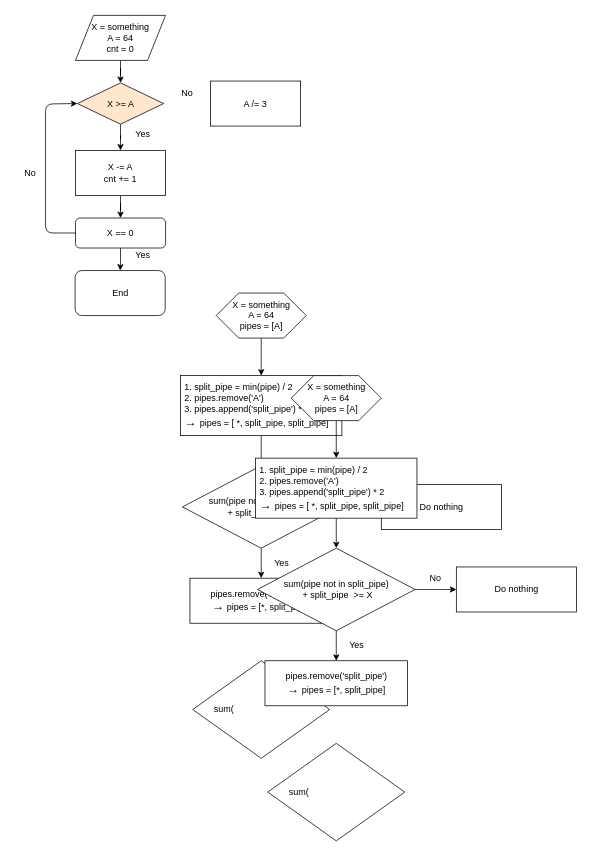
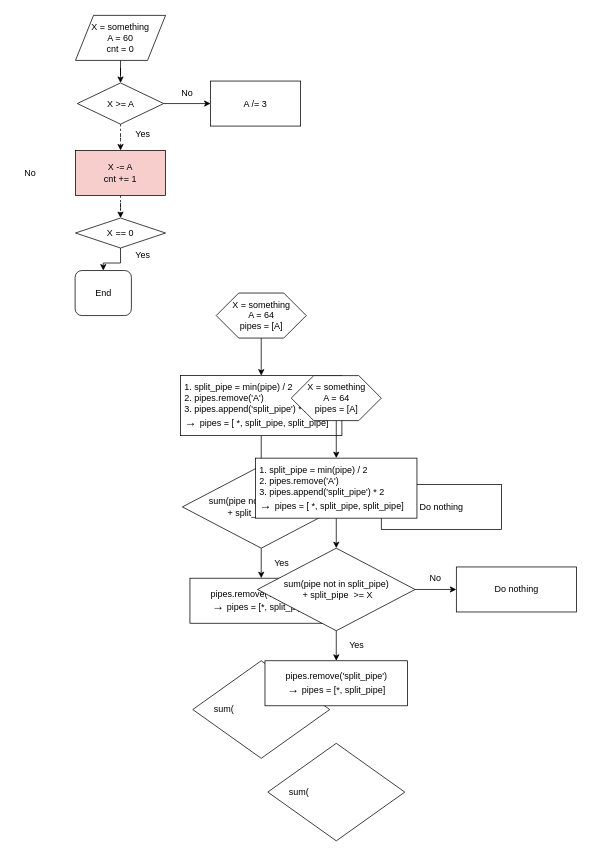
- <mxCell id="6" value="X = something&lt;br&gt;A = 64&lt;br&gt;cnt = 0" style="shape=parallelogram;perimeter=parallelogramPerimeter;whiteSpace=wrap;html=1;align=center;" parent="1" vertex="1"><mxGeometry x="100" y="20" width="120" height="60" as="geometry" /></mxCell>
+ <mxCell id="6" value="X = something&lt;br&gt;A = 60&lt;br&gt;cnt = 0" style="shape=parallelogram;perimeter=parallelogramPerimeter;whiteSpace=wrap;html=1;align=center;" parent="1" vertex="1"><mxGeometry x="100" y="20" width="120" height="60" as="geometry" /></mxCell>
- <mxCell id="4" value="X &amp;gt;= A" style="rhombus;whiteSpace=wrap;html=1;fillColor=#ffe6cc;" parent="1" vertex="1"><mxGeometry x="102.5" y="110" width="115" height="55" as="geometry" /></mxCell>
+ <mxCell id="4" value="X &amp;gt;= A" style="rhombus;whiteSpace=wrap;html=1;" parent="1" vertex="1"><mxGeometry x="102.5" y="110" width="115" height="55" as="geometry" /></mxCell>
+ <mxCell id="2" value="" style="edgeStyle=orthogonalEdgeStyle;rounded=0;orthogonalLoop=1;jettySize=auto;html=1;" parent="1" source="4" target="7" edge="1"><mxGeometry relative="1" as="geometry" /></mxCell>
- <mxCell id="3" value="" style="edgeStyle=orthogonalEdgeStyle;rounded=0;orthogonalLoop=1;jettySize=auto;html=1;" parent="1" source="4" target="9" edge="1"><mxGeometry relative="1" as="geometry" /></mxCell>
+ <mxCell id="3" value="" style="edgeStyle=orthogonalEdgeStyle;rounded=0;orthogonalLoop=1;jettySize=auto;html=1;dashed=1;" parent="1" source="4" target="9" edge="1"><mxGeometry relative="1" as="geometry" /></mxCell>
- <mxCell id="13" value="" style="endArrow=classic;html=1;exitX=0;exitY=0.5;exitDx=0;exitDy=0;entryX=0;entryY=0.5;entryDx=0;entryDy=0;" parent="1" source="11" target="4" edge="1"><mxGeometry width="50" height="50" relative="1" as="geometry"><mxPoint x="10" y="270" as="sourcePoint" /><mxPoint x="100" y="140" as="targetPoint" /><Array as="points"><mxPoint x="60" y="310" /><mxPoint x="60" y="138" /></Array></mxGeometry></mxCell>
- <mxCell id="9" value="X -= A&lt;br&gt;cnt += 1" style="rounded=0;whiteSpace=wrap;html=1;align=center;" parent="1" vertex="1"><mxGeometry x="100" y="200" width="120" height="60" as="geometry" /></mxCell>
+ <mxCell id="9" value="X -= A&lt;br&gt;cnt += 1" style="rounded=0;whiteSpace=wrap;html=1;align=center;fillColor=#f8cecc;" parent="1" vertex="1"><mxGeometry x="100" y="200" width="120" height="60" as="geometry" /></mxCell>
- <mxCell id="8" value="" style="edgeStyle=orthogonalEdgeStyle;rounded=0;orthogonalLoop=1;jettySize=auto;html=1;" parent="1" source="9" target="11" edge="1"><mxGeometry relative="1" as="geometry" /></mxCell>
+ <mxCell id="8" value="" style="edgeStyle=orthogonalEdgeStyle;rounded=0;orthogonalLoop=1;jettySize=auto;html=1;dashed=1;" parent="1" source="9" target="11" edge="1"><mxGeometry relative="1" as="geometry" /></mxCell>
- <mxCell id="11" value="X == 0" style="whiteSpace=wrap;html=1;align=center;rounded=1;" parent="1" vertex="1"><mxGeometry x="100" y="290" width="120" height="40" as="geometry" /></mxCell>
+ <mxCell id="11" value="X == 0" style="rhombus;whiteSpace=wrap;html=1;align=center;" parent="1" vertex="1"><mxGeometry x="100" y="290" width="120" height="40" as="geometry" /></mxCell>
- <mxCell id="12" value="End" style="rounded=1;whiteSpace=wrap;html=1;align=center;" parent="1" vertex="1"><mxGeometry x="99.5" y="360" width="120" height="60" as="geometry" /></mxCell>
+ <mxCell id="12" value="End" style="rounded=1;whiteSpace=wrap;html=1;align=center;" parent="1" vertex="1"><mxGeometry x="99.5" y="360" width="75" height="60" as="geometry" /></mxCell>
